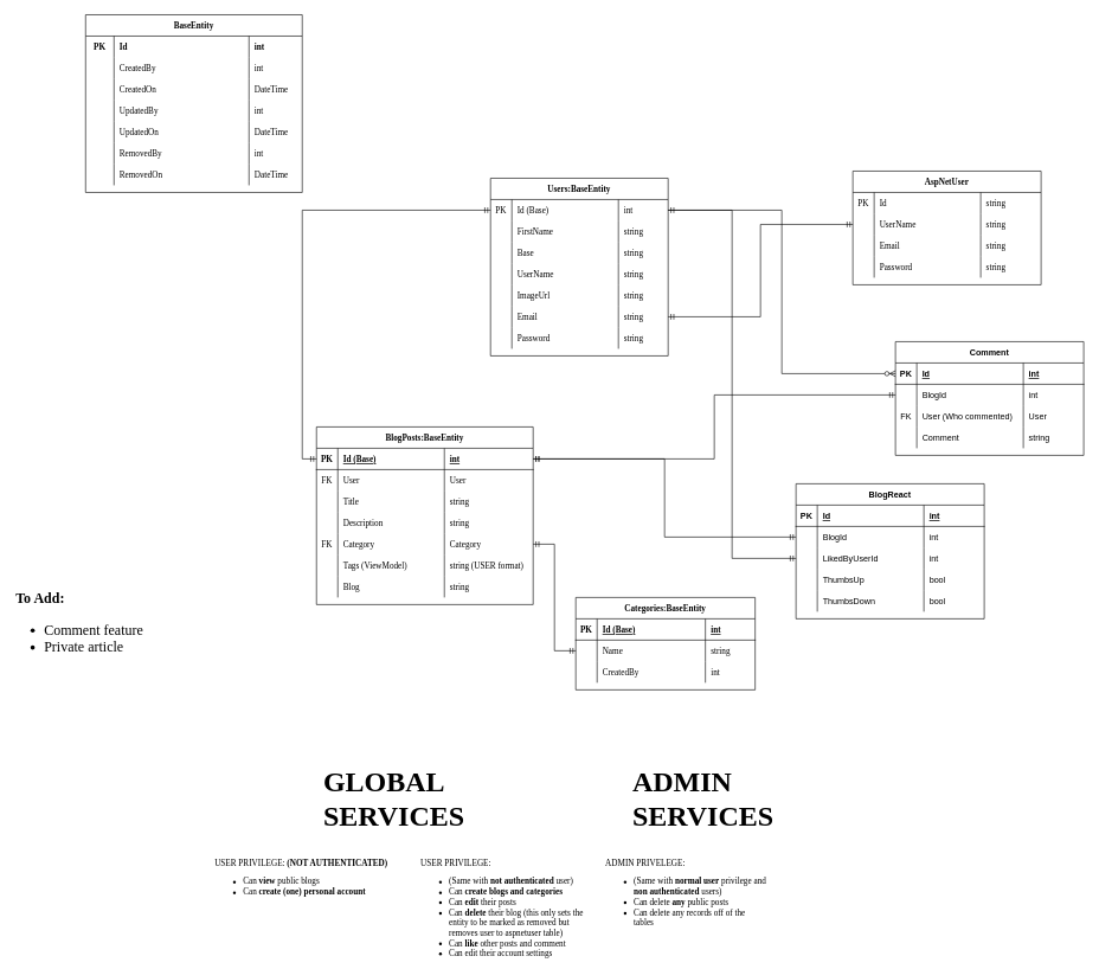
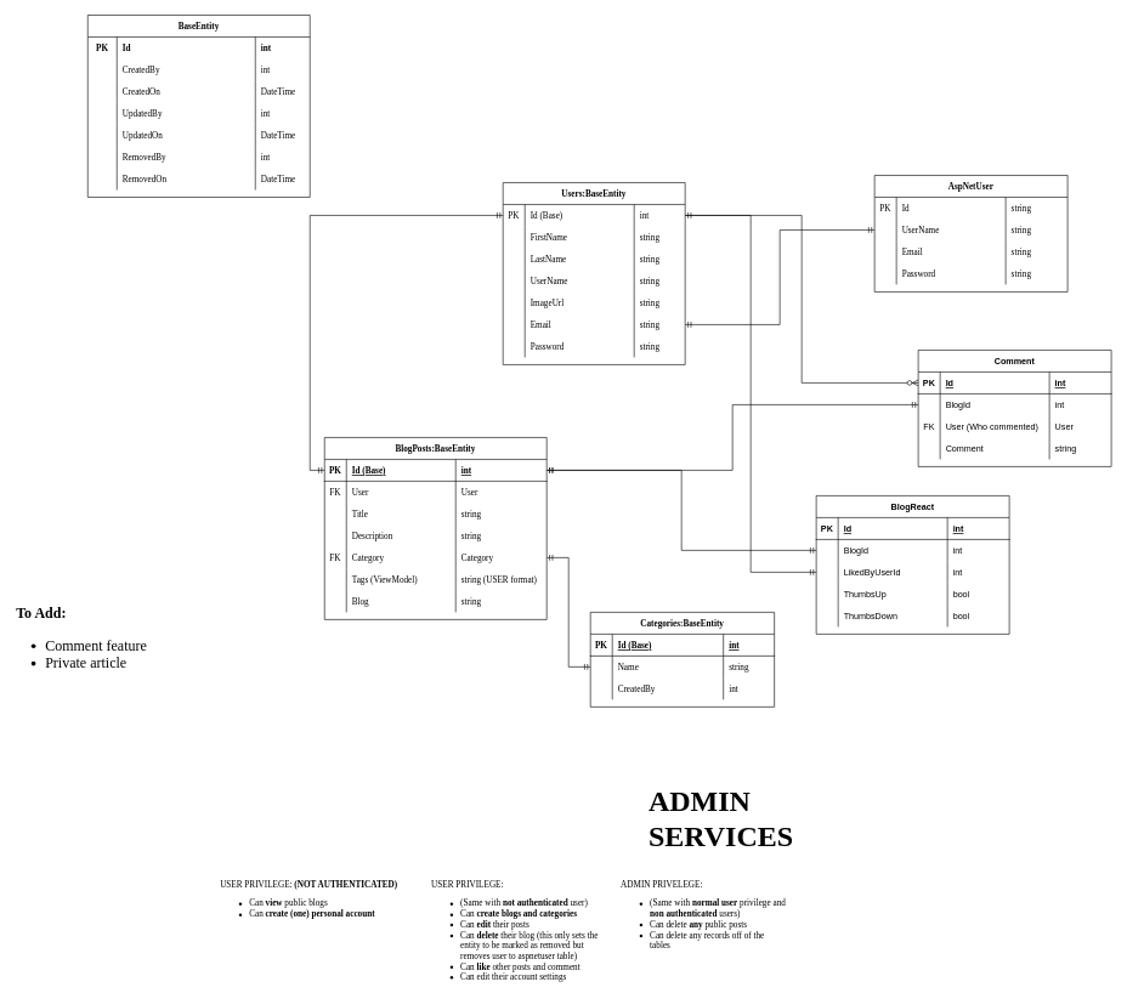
- <mxCell id="42" value="Base" style="shape=partialRectangle;connectable=0;fillColor=none;top=0;left=0;bottom=0;right=0;align=left;spacingLeft=6;overflow=hidden;fontFamily=Tahoma;" parent="40" vertex="1"><mxGeometry x="30" width="150" height="30" as="geometry"><mxRectangle width="150" height="30" as="alternateBounds" /></mxGeometry></mxCell>
+ <mxCell id="42" value="LastName" style="shape=partialRectangle;connectable=0;fillColor=none;top=0;left=0;bottom=0;right=0;align=left;spacingLeft=6;overflow=hidden;fontFamily=Tahoma;" parent="40" vertex="1"><mxGeometry x="30" width="150" height="30" as="geometry"><mxRectangle width="150" height="30" as="alternateBounds" /></mxGeometry></mxCell>
- <mxCell id="106" value="&lt;h1&gt;&lt;font style=&quot;font-size: 40px;&quot;&gt;GLOBAL SERVICES&lt;/font&gt;&lt;/h1&gt;" style="text;html=1;strokeColor=none;fillColor=none;spacing=5;spacingTop=-20;whiteSpace=wrap;overflow=hidden;rounded=0;fontSize=20;fontFamily=Tahoma;" parent="1" vertex="1"><mxGeometry x="450" y="1060" width="217.91" height="130" as="geometry" /></mxCell>
